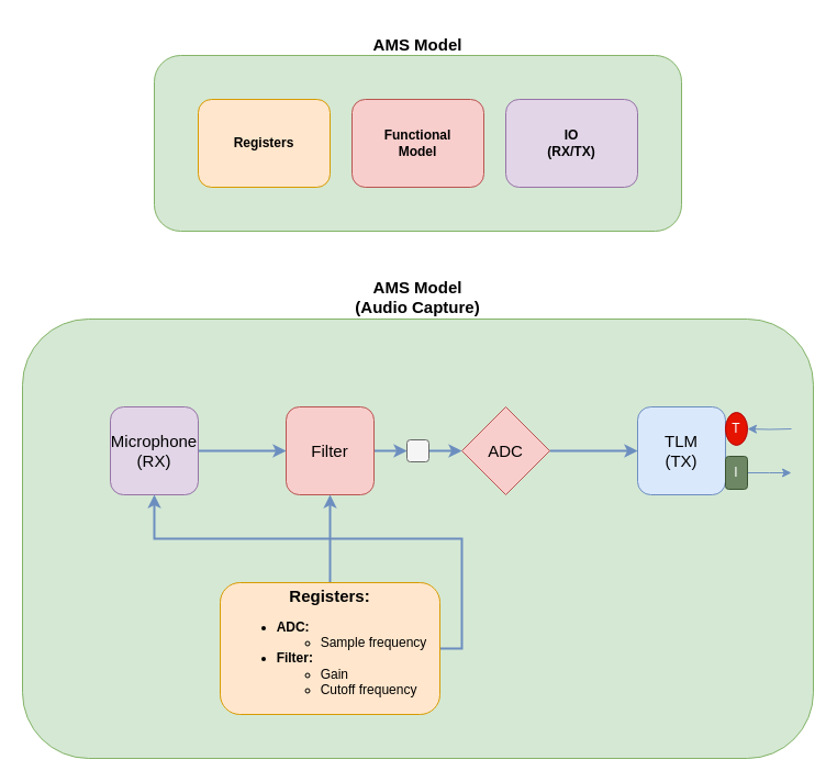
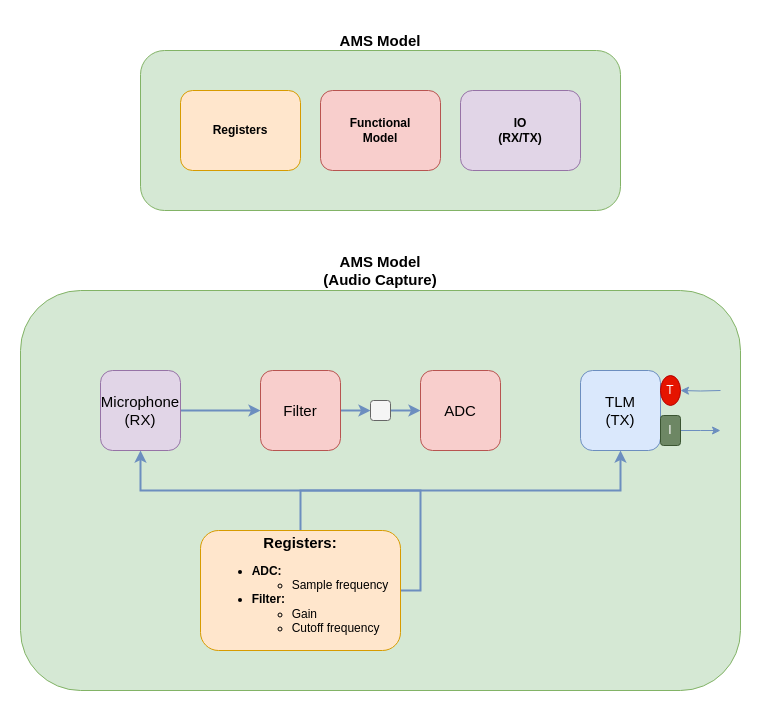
- <mxCell id="13" value="ADC" style="rhombus;whiteSpace=wrap;html=1;fontSize=15;fillColor=#f8cecc;strokeColor=#b85450;" parent="1" vertex="1"><mxGeometry x="420" y="370" width="80" height="80" as="geometry" /></mxCell>
+ <mxCell id="13" value="ADC" style="rounded=1;whiteSpace=wrap;html=1;fontSize=15;fillColor=#f8cecc;strokeColor=#b85450;" parent="1" vertex="1"><mxGeometry x="420" y="370" width="80" height="80" as="geometry" /></mxCell>
- <mxCell id="12" style="edgeStyle=orthogonalEdgeStyle;rounded=0;orthogonalLoop=1;jettySize=auto;html=1;exitX=1;exitY=0.5;exitDx=0;exitDy=0;entryX=0;entryY=0.5;entryDx=0;entryDy=0;fontSize=15;fillColor=#dae8fc;strokeColor=#6c8ebf;strokeWidth=2;" parent="1" source="13" target="18" edge="1"><mxGeometry relative="1" as="geometry" /></mxCell>
- <mxCell id="14" style="edgeStyle=orthogonalEdgeStyle;rounded=0;orthogonalLoop=1;jettySize=auto;html=1;exitX=0.5;exitY=0;exitDx=0;exitDy=0;entryX=0.5;entryY=1;entryDx=0;entryDy=0;fontSize=15;fillColor=#dae8fc;strokeColor=#6c8ebf;strokeWidth=2;" parent="1" source="16" target="11" edge="1"><mxGeometry relative="1" as="geometry" /></mxCell>
+ <mxCell id="14" style="edgeStyle=orthogonalEdgeStyle;rounded=0;orthogonalLoop=1;jettySize=auto;html=1;exitX=0.5;exitY=0;exitDx=0;exitDy=0;fontSize=15;fillColor=#dae8fc;strokeColor=#6c8ebf;strokeWidth=2;" parent="1" source="16" target="18" edge="1"><mxGeometry relative="1" as="geometry" /></mxCell>
